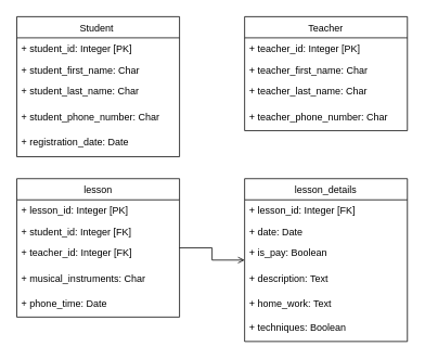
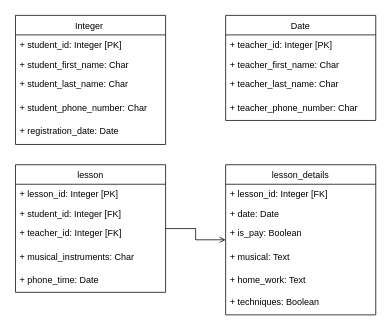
- <mxCell id="2" value="Student " style="swimlane;fontStyle=0;childLayout=stackLayout;horizontal=1;startSize=26;fillColor=none;horizontalStack=0;resizeParent=1;resizeParentMax=0;resizeLast=0;collapsible=1;marginBottom=0;" vertex="1" parent="1"><mxGeometry x="20" y="20" width="200" height="172" as="geometry" /></mxCell>
+ <mxCell id="2" value="Integer " style="swimlane;fontStyle=0;childLayout=stackLayout;horizontal=1;startSize=26;fillColor=none;horizontalStack=0;resizeParent=1;resizeParentMax=0;resizeLast=0;collapsible=1;marginBottom=0;" vertex="1" parent="1"><mxGeometry x="20" y="20" width="200" height="172" as="geometry" /></mxCell>
- <mxCell id="8" value="Teacher" style="swimlane;fontStyle=0;childLayout=stackLayout;horizontal=1;startSize=26;fillColor=none;horizontalStack=0;resizeParent=1;resizeParentMax=0;resizeLast=0;collapsible=1;marginBottom=0;" vertex="1" parent="1"><mxGeometry x="300" y="20" width="200" height="140" as="geometry" /></mxCell>
+ <mxCell id="8" value="Date" style="swimlane;fontStyle=0;childLayout=stackLayout;horizontal=1;startSize=26;fillColor=none;horizontalStack=0;resizeParent=1;resizeParentMax=0;resizeLast=0;collapsible=1;marginBottom=0;" vertex="1" parent="1"><mxGeometry x="300" y="20" width="200" height="140" as="geometry" /></mxCell>
- <mxCell id="24" value="+ description: Text&#10;" style="text;strokeColor=none;fillColor=none;align=left;verticalAlign=top;spacingLeft=4;spacingRight=4;overflow=hidden;rotatable=0;points=[[0,0.5],[1,0.5]];portConstraint=eastwest;" vertex="1" parent="20"><mxGeometry y="110" width="200" height="30" as="geometry" /></mxCell>
+ <mxCell id="24" value="+ musical: Text&#10;" style="text;strokeColor=none;fillColor=none;align=left;verticalAlign=top;spacingLeft=4;spacingRight=4;overflow=hidden;rotatable=0;points=[[0,0.5],[1,0.5]];portConstraint=eastwest;" vertex="1" parent="20"><mxGeometry y="110" width="200" height="30" as="geometry" /></mxCell>
